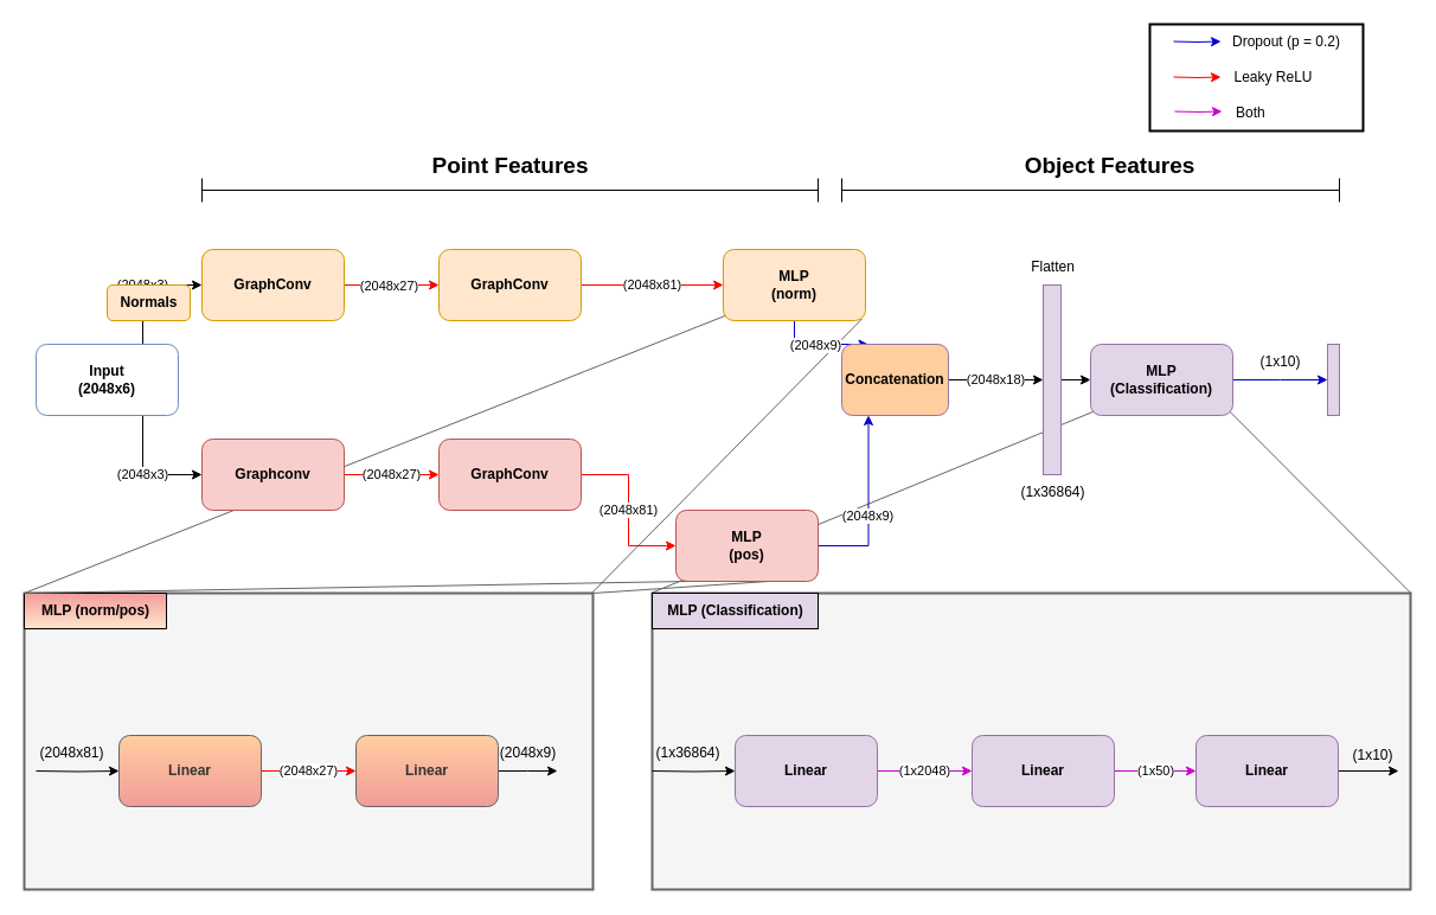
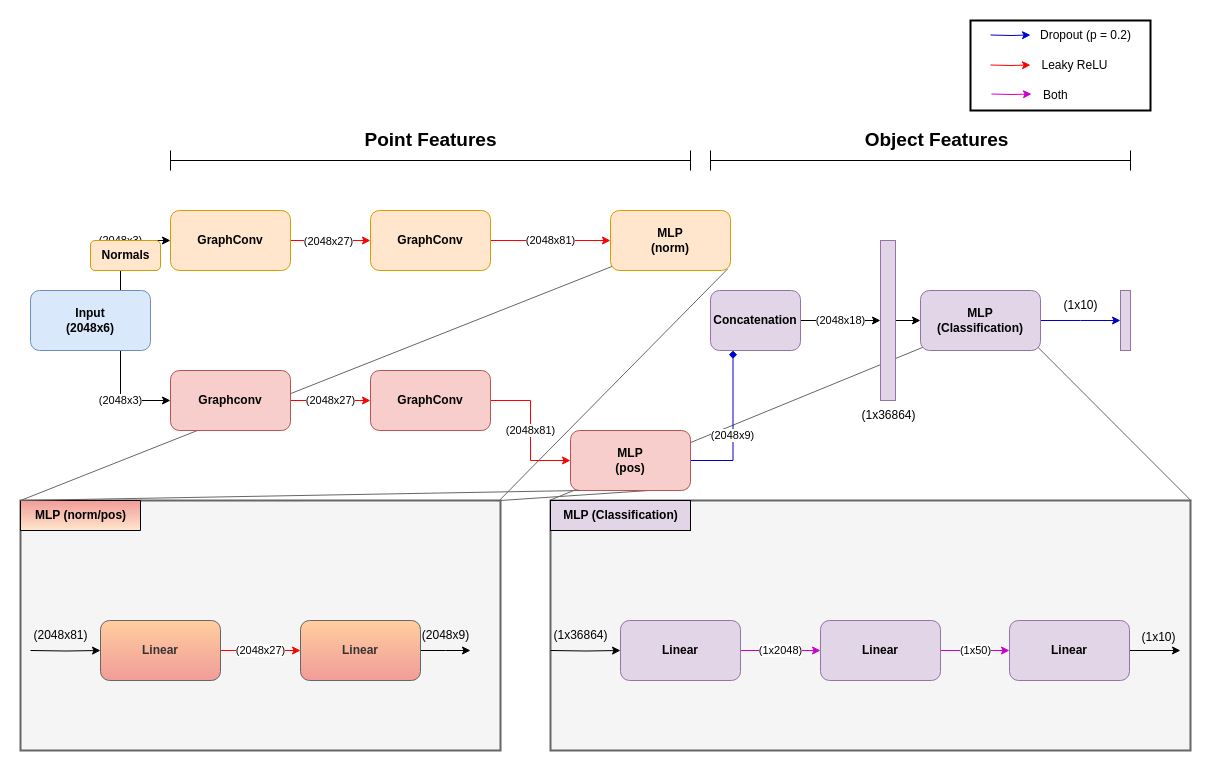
- <mxCell id="33" value="Flatten" style="text;html=1;align=center;verticalAlign=middle;resizable=0;points=[];autosize=1;strokeColor=none;fillColor=none;" parent="1" vertex="1"><mxGeometry x="857.5" y="210" width="60" height="30" as="geometry" /></mxCell>
- <mxCell id="23" style="edgeStyle=orthogonalEdgeStyle;rounded=0;orthogonalLoop=1;jettySize=auto;html=1;entryX=0.25;entryY=0;entryDx=0;entryDy=0;strokeColor=#0000CC;" parent="1" source="25" target="30" edge="1"><mxGeometry relative="1" as="geometry" /></mxCell>
- <mxCell id="24" value="(2048x9)" style="edgeLabel;html=1;align=center;verticalAlign=middle;resizable=0;points=[];" parent="23" vertex="1" connectable="0"><mxGeometry x="-0.112" relative="1" as="geometry"><mxPoint as="offset" /></mxGeometry></mxCell>
- <mxCell id="13" value="Input&lt;br&gt;(2048x6)" style="rounded=1;whiteSpace=wrap;html=1;fillColor=#ffffff;strokeColor=#6c8ebf;fontStyle=1;" parent="1" vertex="1"><mxGeometry x="30" y="290" width="120" height="60" as="geometry" /></mxCell>
+ <mxCell id="13" value="Input&lt;br&gt;(2048x6)" style="rounded=1;whiteSpace=wrap;html=1;fillColor=#dae8fc;strokeColor=#6c8ebf;fontStyle=1" parent="1" vertex="1"><mxGeometry x="30" y="290" width="120" height="60" as="geometry" /></mxCell>
- <mxCell id="30" value="Concatenation" style="rounded=1;whiteSpace=wrap;html=1;fillColor=#ffce9f;strokeColor=#9673a6;fontStyle=1;" parent="1" vertex="1"><mxGeometry x="710" y="290" width="90" height="60" as="geometry" /></mxCell>
+ <mxCell id="30" value="Concatenation" style="rounded=1;whiteSpace=wrap;html=1;fillColor=#e1d5e7;strokeColor=#9673a6;fontStyle=1" parent="1" vertex="1"><mxGeometry x="710" y="290" width="90" height="60" as="geometry" /></mxCell>
- <mxCell id="26" style="edgeStyle=orthogonalEdgeStyle;rounded=0;orthogonalLoop=1;jettySize=auto;html=1;entryX=0.25;entryY=1;entryDx=0;entryDy=0;strokeColor=#0000CC;" parent="1" source="28" target="30" edge="1"><mxGeometry relative="1" as="geometry" /></mxCell>
+ <mxCell id="26" style="edgeStyle=orthogonalEdgeStyle;rounded=0;orthogonalLoop=1;jettySize=auto;html=1;entryX=0.25;entryY=1;entryDx=0;entryDy=0;strokeColor=#0000CC;endArrow=diamond;" parent="1" source="28" target="30" edge="1"><mxGeometry relative="1" as="geometry" /></mxCell>
